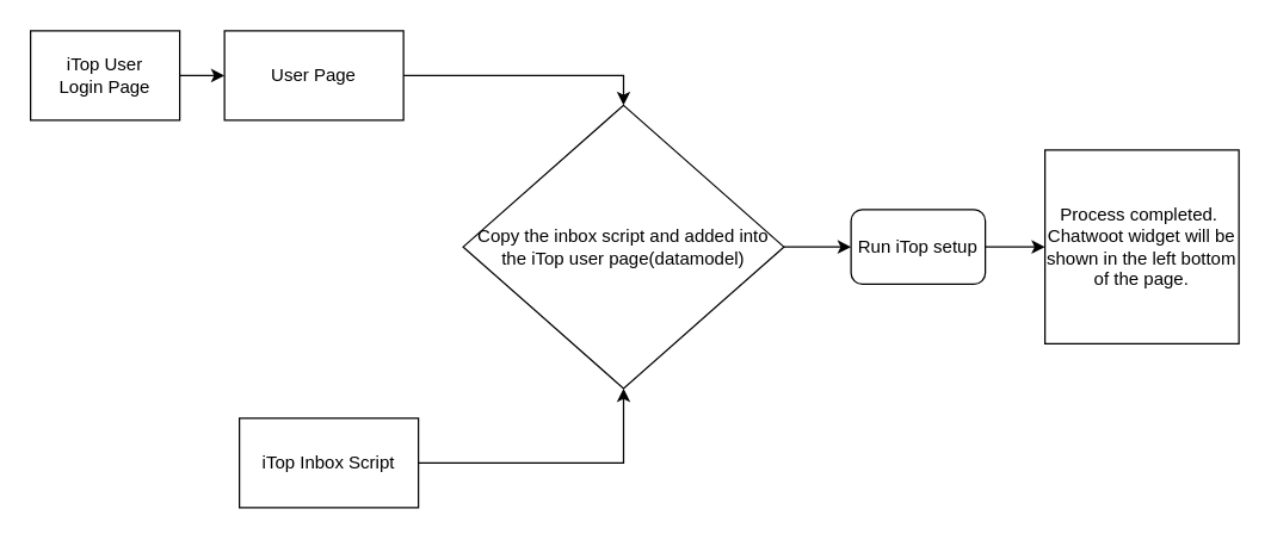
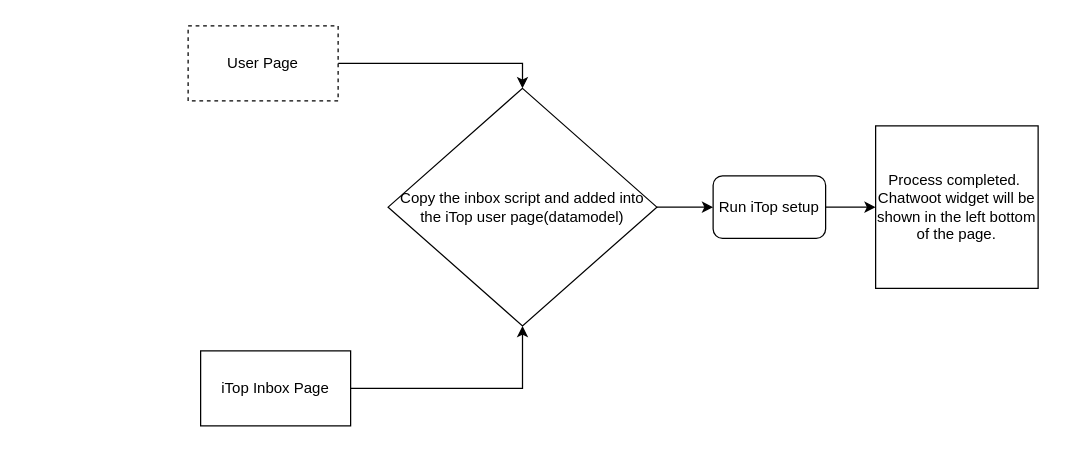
- <mxCell id="3" value="iTop User Login&amp;nbsp;Page" style="rounded=0;whiteSpace=wrap;html=1;" vertex="1" parent="1"><mxGeometry x="20" y="20" width="100" height="60" as="geometry" /></mxCell>
- <mxCell id="2" style="edgeStyle=orthogonalEdgeStyle;rounded=0;orthogonalLoop=1;jettySize=auto;html=1;exitX=1;exitY=0.5;exitDx=0;exitDy=0;entryX=0;entryY=0.5;entryDx=0;entryDy=0;" edge="1" parent="1" source="3" target="5"><mxGeometry relative="1" as="geometry" /></mxCell>
- <mxCell id="5" value="User Page" style="rounded=0;whiteSpace=wrap;html=1;" vertex="1" parent="1"><mxGeometry x="150" y="20" width="120" height="60" as="geometry" /></mxCell>
+ <mxCell id="5" value="User Page" style="rounded=0;whiteSpace=wrap;html=1;dashed=1;" vertex="1" parent="1"><mxGeometry x="150" y="20" width="120" height="60" as="geometry" /></mxCell>
- <mxCell id="7" value="iTop Inbox Script" style="rounded=0;whiteSpace=wrap;html=1;" vertex="1" parent="1"><mxGeometry x="160" y="280" width="120" height="60" as="geometry" /></mxCell>
+ <mxCell id="7" value="iTop Inbox Page" style="rounded=0;whiteSpace=wrap;html=1;" vertex="1" parent="1"><mxGeometry x="160" y="280" width="120" height="60" as="geometry" /></mxCell>
